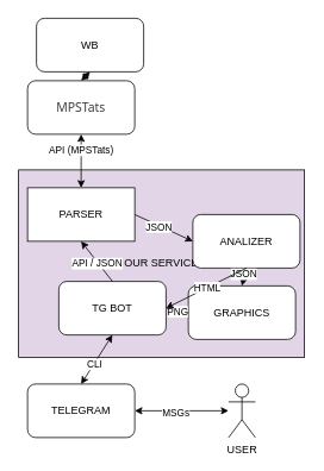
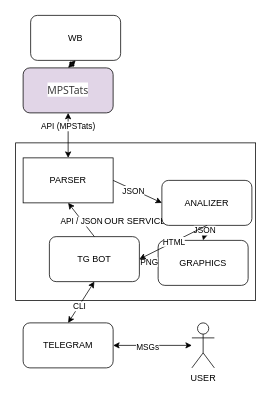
- <mxCell id="4" value="&lt;span style=&quot;color: rgb(51, 51, 51); font-family: &amp;quot;Open Sans&amp;quot;, Helvetica, sans-serif; font-size: 14px; text-align: start; white-space-collapse: preserve; background-color: rgb(255, 255, 255);&quot;&gt;MPSTats&lt;/span&gt;" style="rounded=1;whiteSpace=wrap;html=1;" parent="1" vertex="1"><mxGeometry x="30" y="90" width="120" height="60" as="geometry" /></mxCell>
+ <mxCell id="4" value="&lt;span style=&quot;color: rgb(51, 51, 51); font-family: &amp;quot;Open Sans&amp;quot;, Helvetica, sans-serif; font-size: 14px; text-align: start; white-space-collapse: preserve; background-color: rgb(255, 255, 255);&quot;&gt;MPSTats&lt;/span&gt;" style="rounded=1;whiteSpace=wrap;html=1;fillColor=#e1d5e7;" parent="1" vertex="1"><mxGeometry x="30" y="90" width="120" height="60" as="geometry" /></mxCell>
- <mxCell id="2" value="OUR SERVICE" style="rounded=0;whiteSpace=wrap;html=1;fillColor=#e1d5e7;" parent="1" vertex="1"><mxGeometry x="20" y="190" width="320" height="210" as="geometry" /></mxCell>
+ <mxCell id="2" value="OUR SERVICE" style="rounded=0;whiteSpace=wrap;html=1;" parent="1" vertex="1"><mxGeometry x="20" y="190" width="320" height="210" as="geometry" /></mxCell>
- <mxCell id="14" value="" style="endArrow=classic;html=1;rounded=0;exitX=0.5;exitY=1;exitDx=0;exitDy=0;entryX=0.5;entryY=0;entryDx=0;entryDy=0;dashed=1;" parent="1" source="13" target="6" edge="1"><mxGeometry width="50" height="50" relative="1" as="geometry"><mxPoint x="30" y="260" as="sourcePoint" /><mxPoint x="80" y="210" as="targetPoint" /></mxGeometry></mxCell>
+ <mxCell id="14" value="" style="endArrow=classic;html=1;rounded=0;exitX=0.5;exitY=1;exitDx=0;exitDy=0;entryX=0.5;entryY=0;entryDx=0;entryDy=0;" parent="1" source="13" target="6" edge="1"><mxGeometry width="50" height="50" relative="1" as="geometry"><mxPoint x="30" y="260" as="sourcePoint" /><mxPoint x="80" y="210" as="targetPoint" /></mxGeometry></mxCell>
